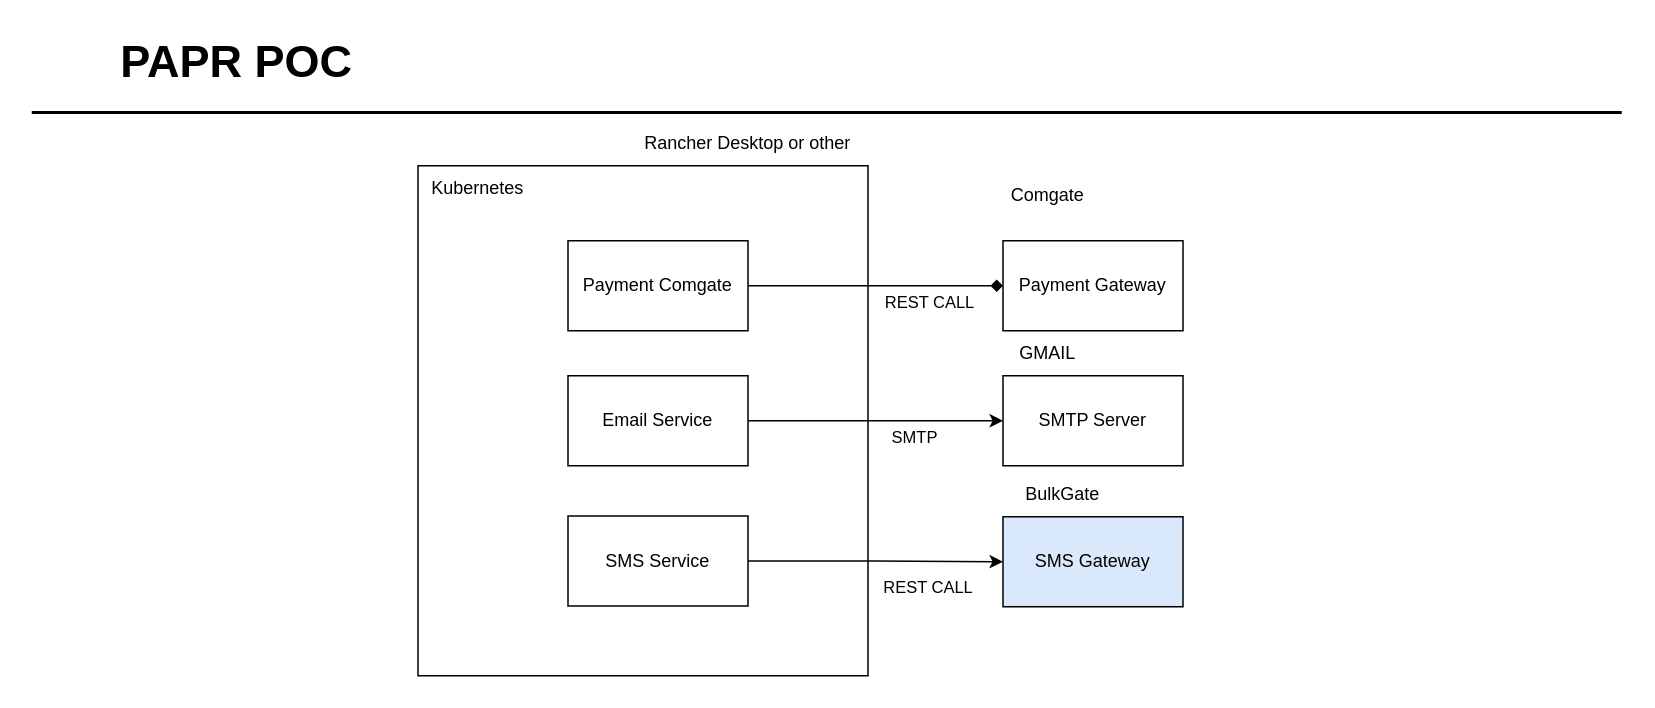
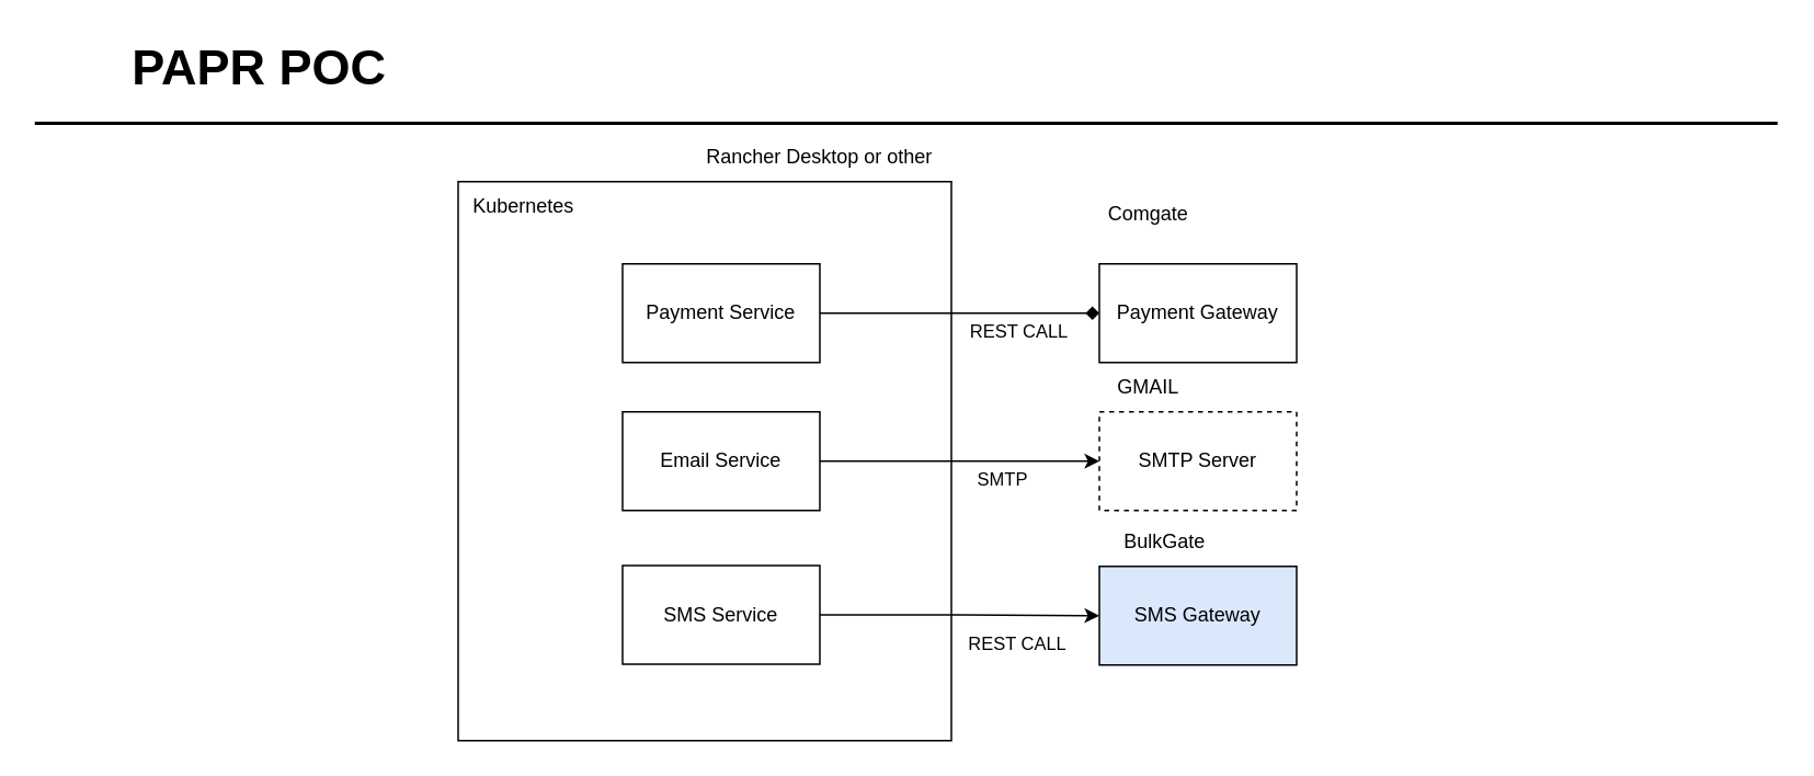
- <mxCell id="11" value="Payment Comgate" style="rounded=0;whiteSpace=wrap;html=1;" parent="1" vertex="1"><mxGeometry x="378" y="160" width="120" height="60" as="geometry" /></mxCell>
+ <mxCell id="11" value="Payment Service" style="rounded=0;whiteSpace=wrap;html=1;" parent="1" vertex="1"><mxGeometry x="378" y="160" width="120" height="60" as="geometry" /></mxCell>
- <mxCell id="16" value="SMTP Server" style="rounded=0;whiteSpace=wrap;html=1;" parent="1" vertex="1"><mxGeometry x="668" y="250" width="120" height="60" as="geometry" /></mxCell>
+ <mxCell id="16" value="SMTP Server" style="rounded=0;whiteSpace=wrap;html=1;dashed=1;" parent="1" vertex="1"><mxGeometry x="668" y="250" width="120" height="60" as="geometry" /></mxCell>
